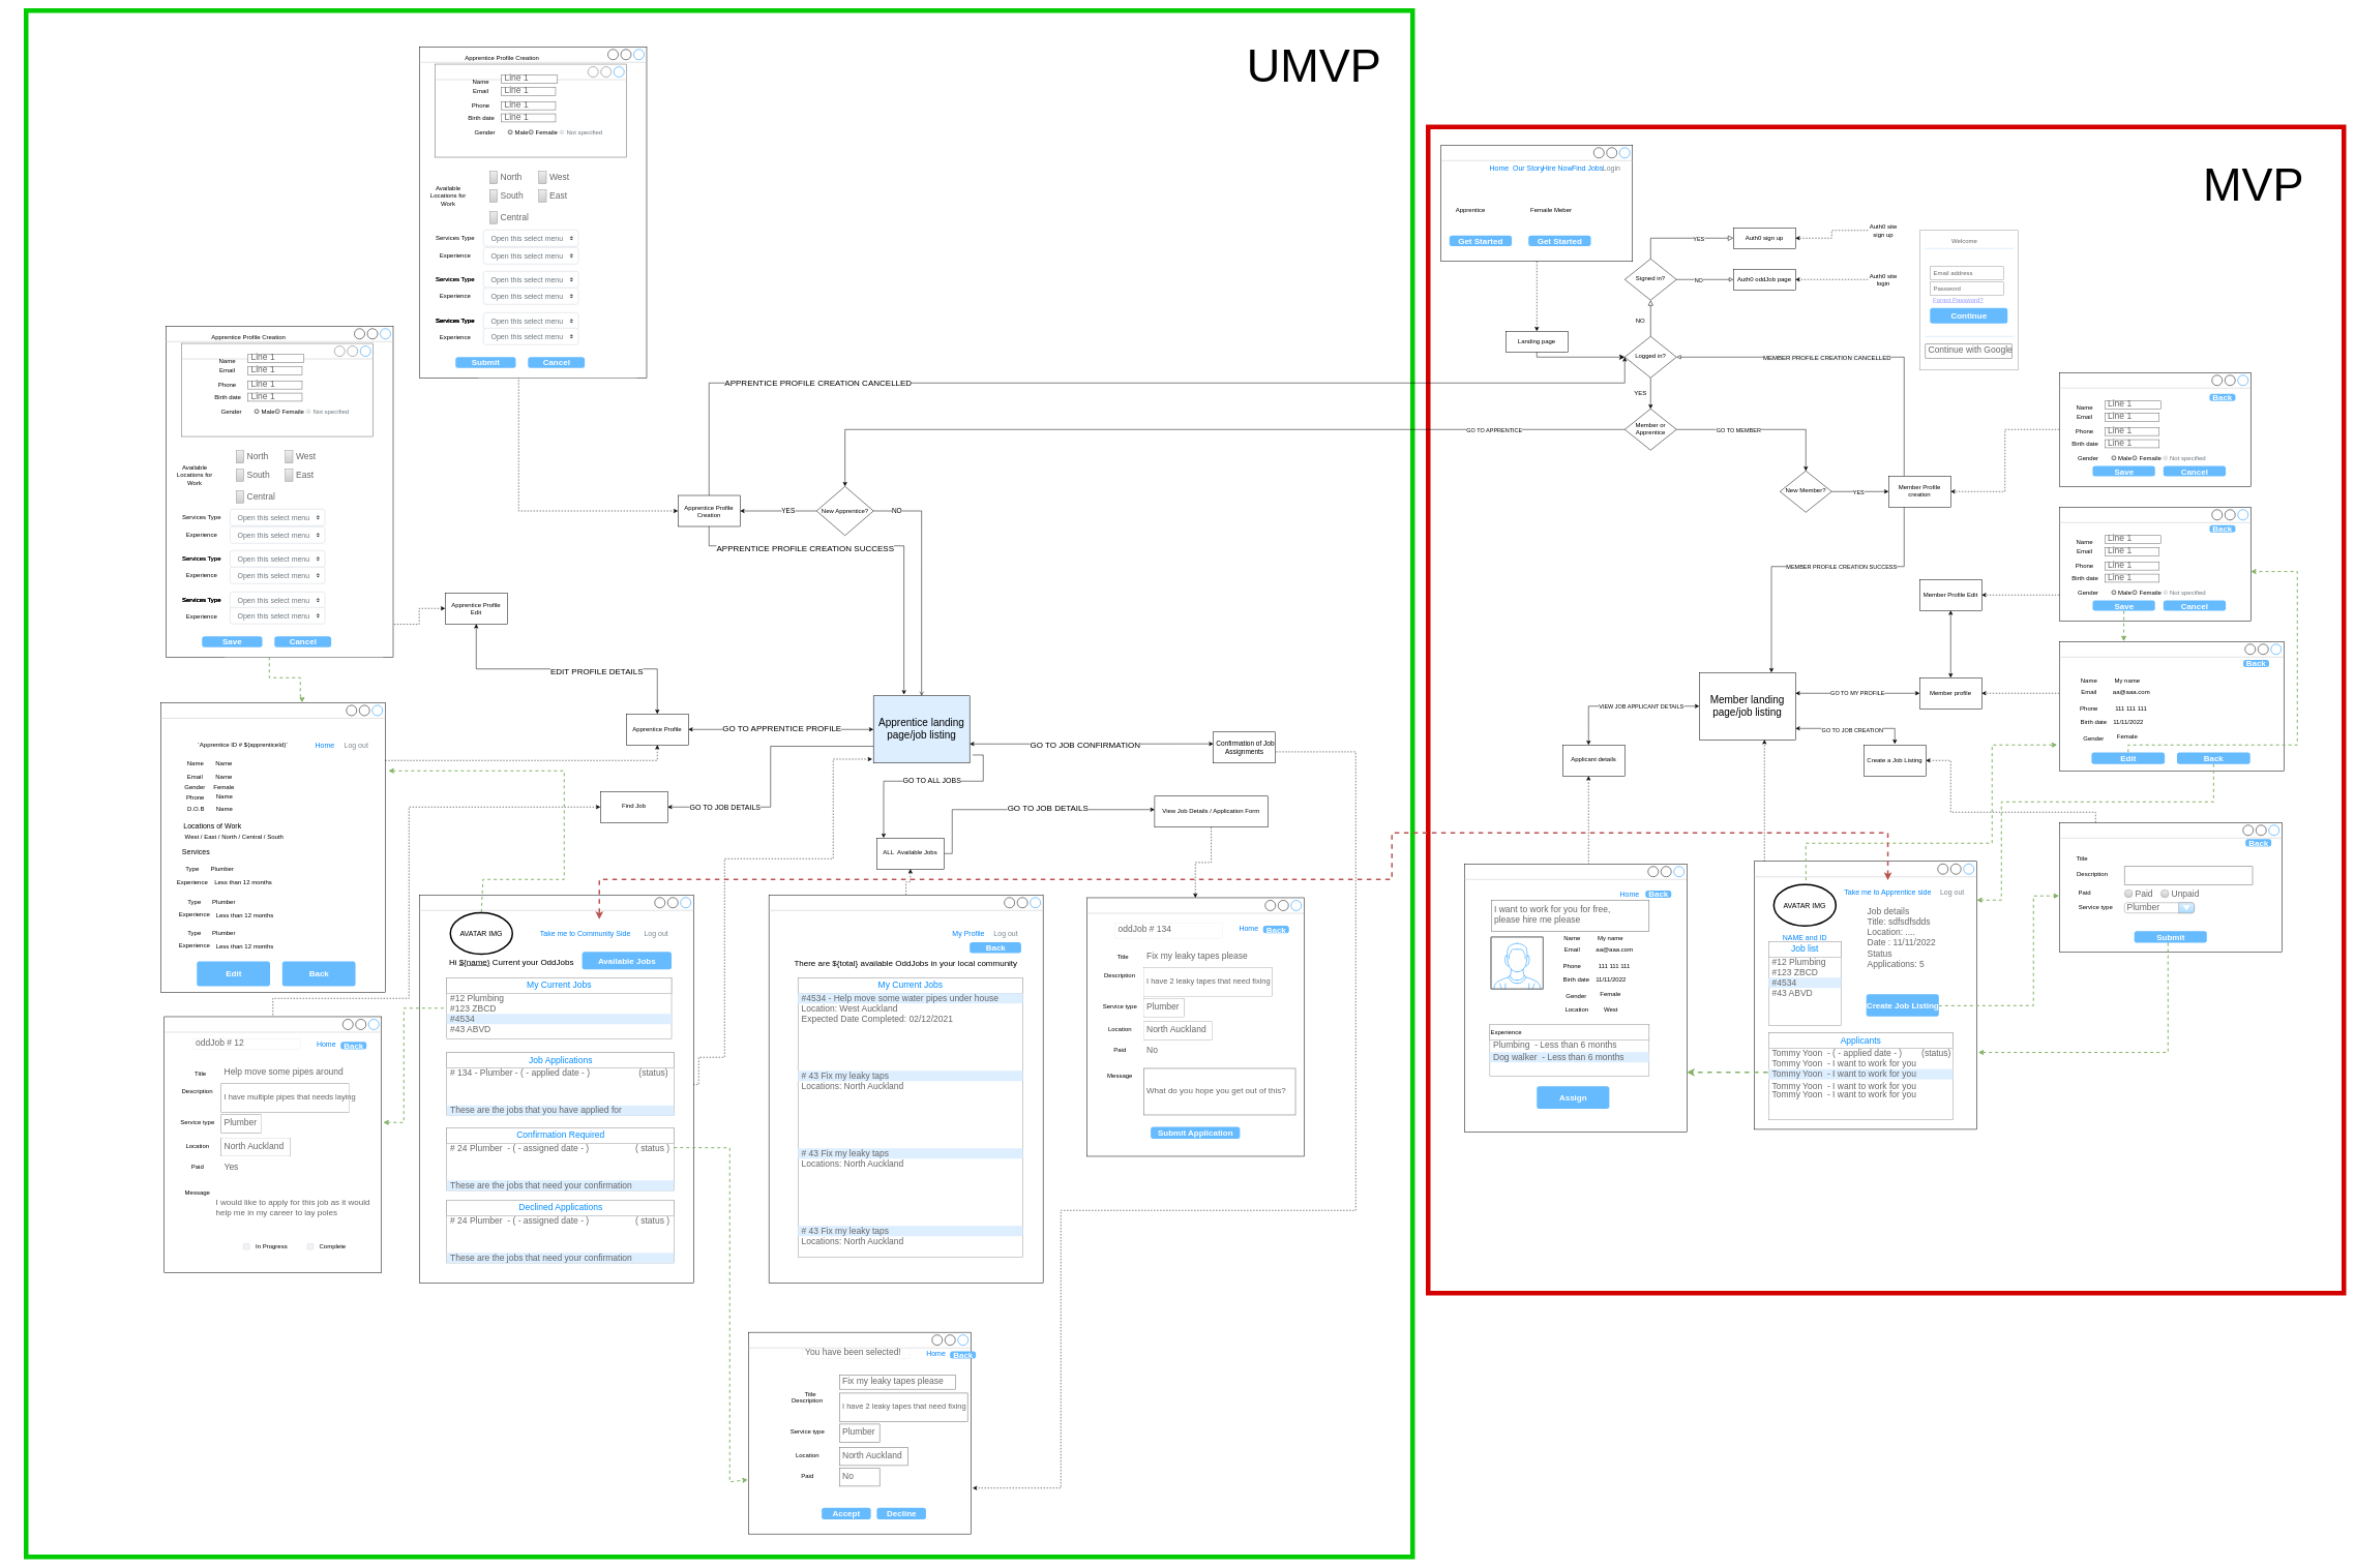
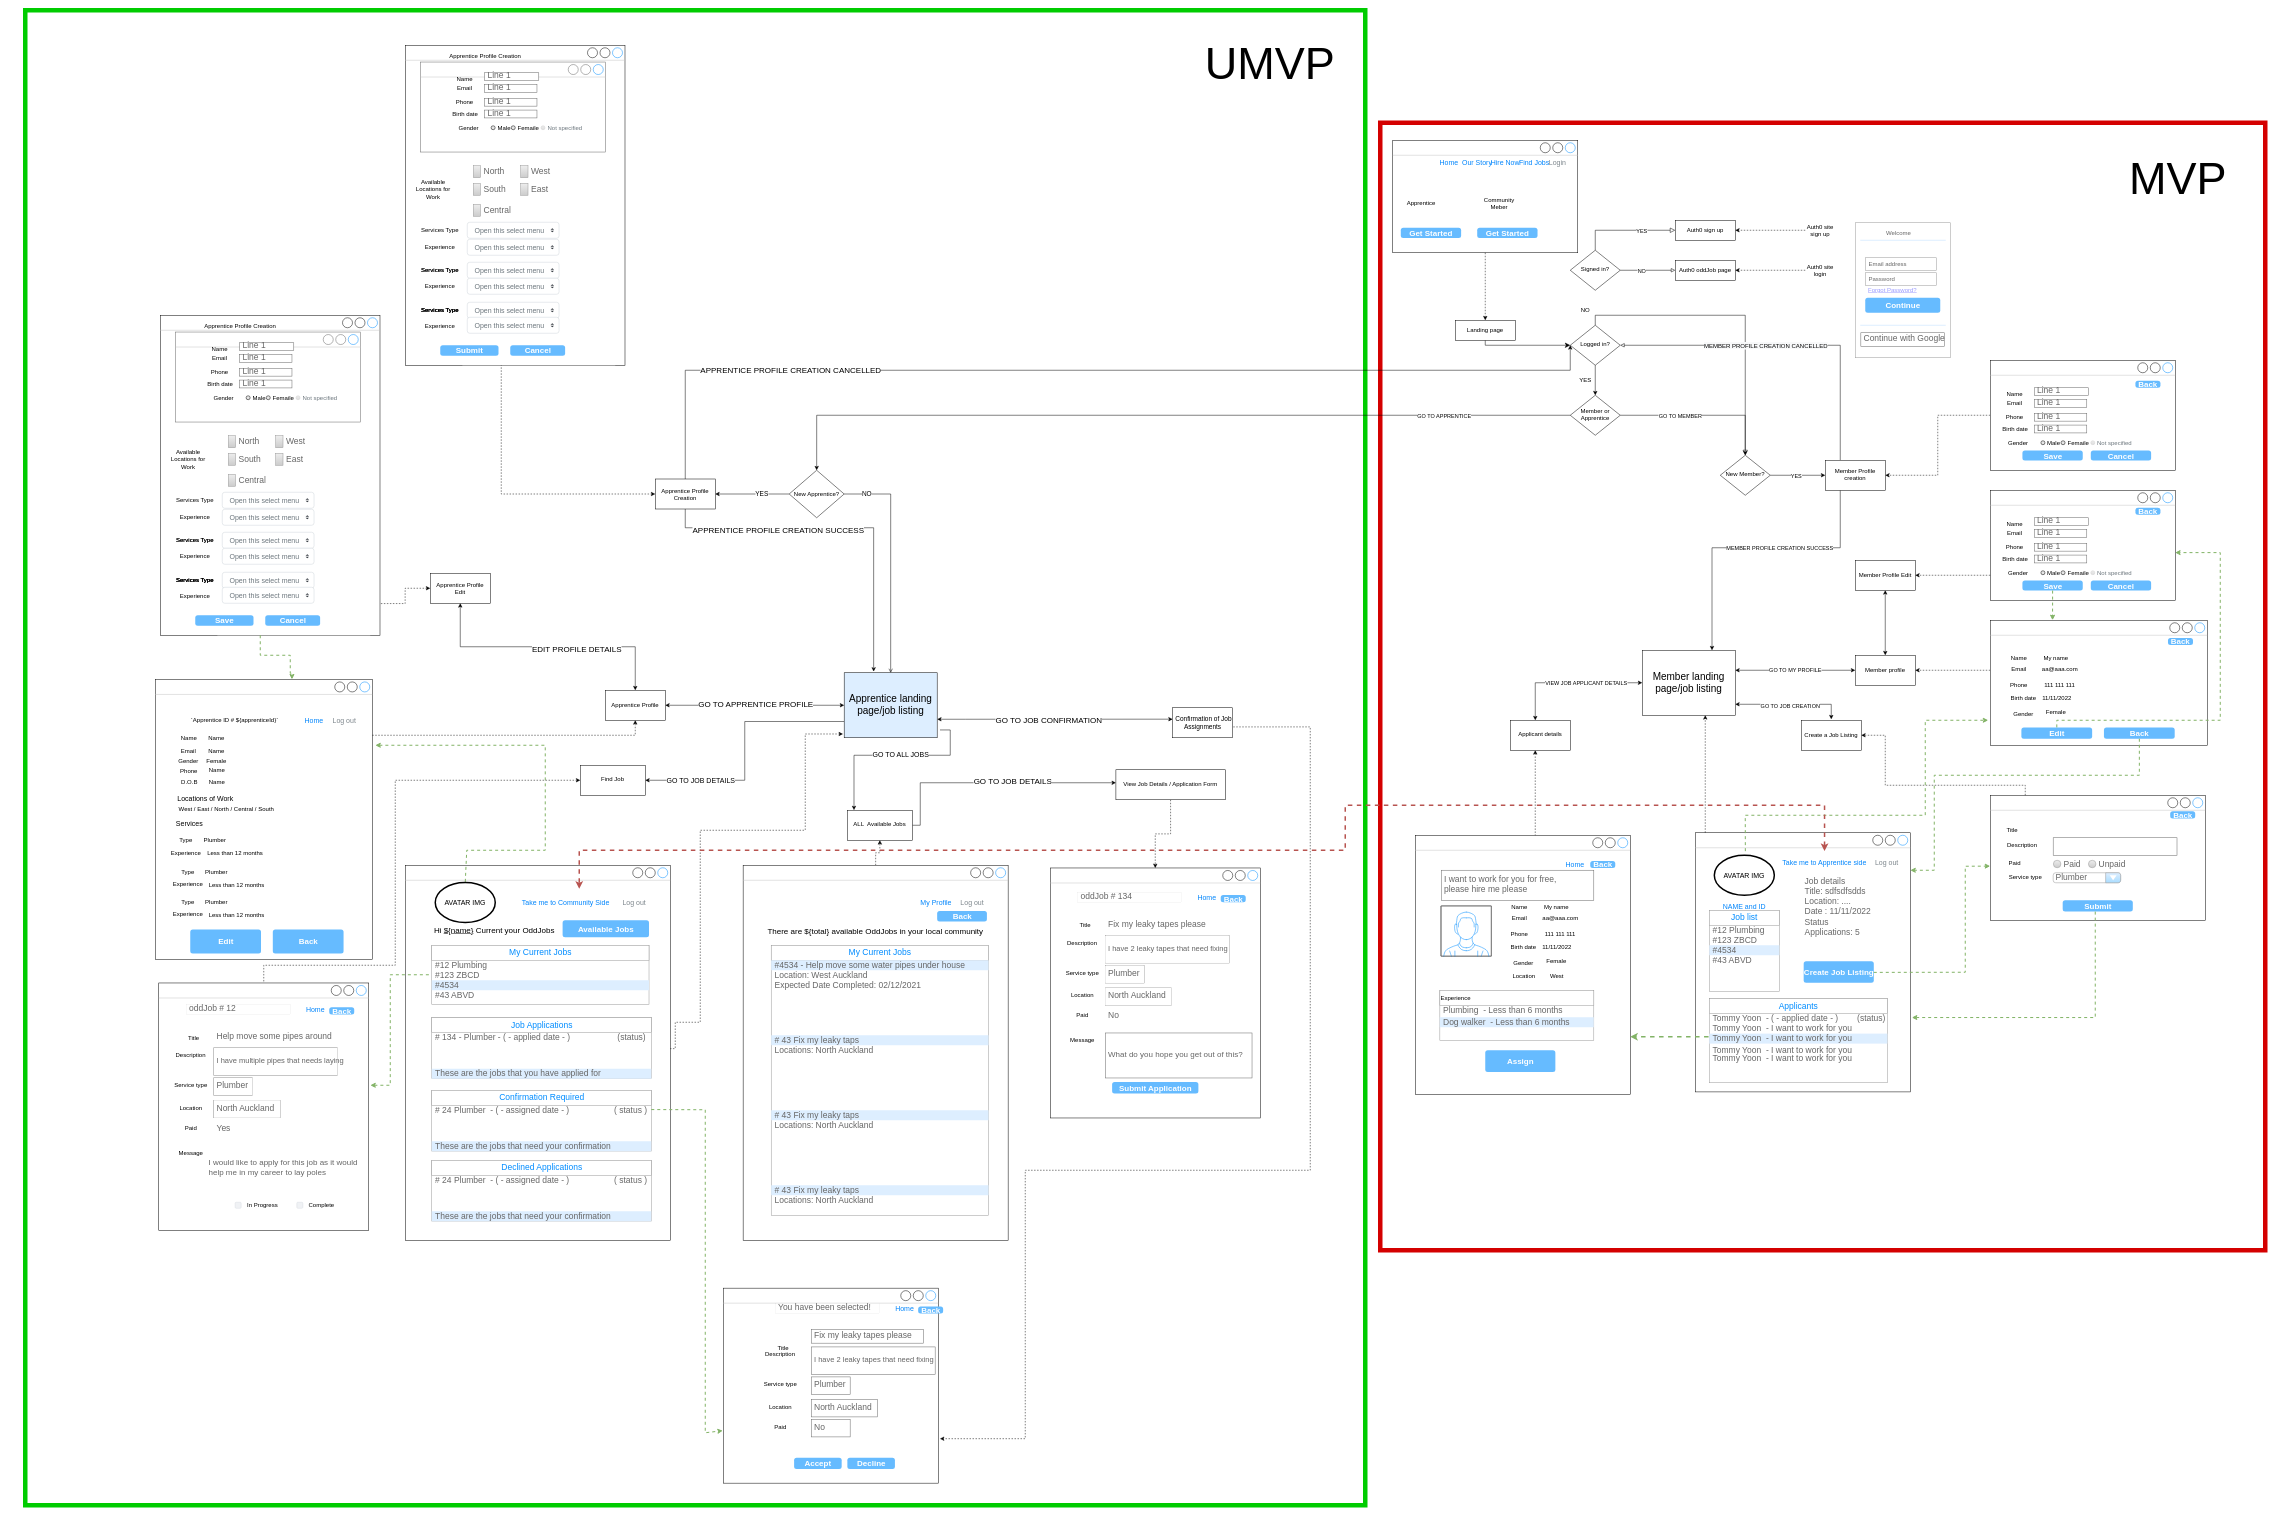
- <mxCell id="52" value="Femaile Meber" style="text;html=1;strokeColor=none;fillColor=none;align=center;verticalAlign=middle;whiteSpace=wrap;rounded=0;" parent="42" vertex="1"><mxGeometry x="168.913" y="115.909" width="88.478" height="20.455" as="geometry" /></mxCell>
+ <mxCell id="52" value="Community Meber" style="text;html=1;strokeColor=none;fillColor=none;align=center;verticalAlign=middle;whiteSpace=wrap;rounded=0;" parent="42" vertex="1"><mxGeometry x="168.913" y="115.909" width="88.478" height="20.455" as="geometry" /></mxCell>
- <mxCell id="29" value="Auth0 site sign up" style="text;html=1;strokeColor=none;fillColor=none;align=center;verticalAlign=middle;whiteSpace=wrap;rounded=0;" parent="1" vertex="1"><mxGeometry x="3610" y="430" width="60" height="30" as="geometry" /></mxCell>
+ <mxCell id="29" value="Auth0 site sign up" style="text;html=1;strokeColor=none;fillColor=none;align=center;verticalAlign=middle;whiteSpace=wrap;rounded=0;" parent="1" vertex="1"><mxGeometry x="3610" y="445" width="60" height="30" as="geometry" /></mxCell>
- <mxCell id="8" value="" style="edgeStyle=orthogonalEdgeStyle;rounded=0;html=1;jettySize=auto;orthogonalLoop=1;fontSize=11;endArrow=block;endFill=0;endSize=8;strokeWidth=1;shadow=0;labelBackgroundColor=none;entryX=0.5;entryY=1;entryDx=0;entryDy=0;exitX=0.5;exitY=0;exitDx=0;exitDy=0;" parent="1" source="10" target="17" edge="1"><mxGeometry x="-0.143" y="10" relative="1" as="geometry"><mxPoint as="offset" /></mxGeometry></mxCell>
+ <mxCell id="8" value="" style="edgeStyle=orthogonalEdgeStyle;rounded=0;html=1;jettySize=auto;orthogonalLoop=1;fontSize=11;endArrow=block;endFill=0;endSize=8;strokeWidth=1;shadow=0;labelBackgroundColor=none;exitX=0.5;exitY=0;exitDx=0;exitDy=0;" parent="1" source="10" target="56" edge="1"><mxGeometry x="-0.143" y="10" relative="1" as="geometry"><mxPoint as="offset" /></mxGeometry></mxCell>
- <mxCell id="359" value="oddJob # 134" style="strokeWidth=0;shadow=0;dashed=0;align=center;html=1;shape=mxgraph.mockup.text.textBox;fontColor=#666666;align=left;fontSize=17;spacingLeft=4;spacingTop=-3;strokeColor=#666666;mainText=;rounded=0;" vertex="1" parent="1"><mxGeometry x="2154.55" y="1783.81" width="208.5" height="30" as="geometry" /></mxCell>
+ <mxCell id="359" value="oddJob # 134" style="strokeWidth=0;shadow=0;dashed=0;align=center;html=1;shape=mxgraph.mockup.text.textBox;fontColor=#666666;align=left;fontSize=17;spacingLeft=4;spacingTop=-3;strokeColor=#666666;mainText=;rounded=0;" vertex="1" parent="1"><mxGeometry x="2154.55" y="1783.81" width="208.5" height="20" as="geometry" /></mxCell>
- <mxCell id="370" value="Submit Application" style="strokeWidth=1;shadow=0;dashed=0;align=center;html=1;shape=mxgraph.mockup.forms.rrect;rSize=5;strokeColor=none;fontColor=#ffffff;fillColor=#66bbff;fontSize=16;fontStyle=1;rounded=0;" vertex="1" parent="1"><mxGeometry x="2223.73" y="2178.73" width="172.55" height="22.73" as="geometry" /></mxCell>
+ <mxCell id="370" value="Submit Application" style="strokeWidth=1;shadow=0;dashed=0;align=center;html=1;shape=mxgraph.mockup.forms.rrect;rSize=5;strokeColor=none;fontColor=#ffffff;fillColor=#66bbff;fontSize=16;fontStyle=1;rounded=0;" vertex="1" parent="1"><mxGeometry x="2223.73" y="2163.73" width="172.55" height="22.73" as="geometry" /></mxCell>
